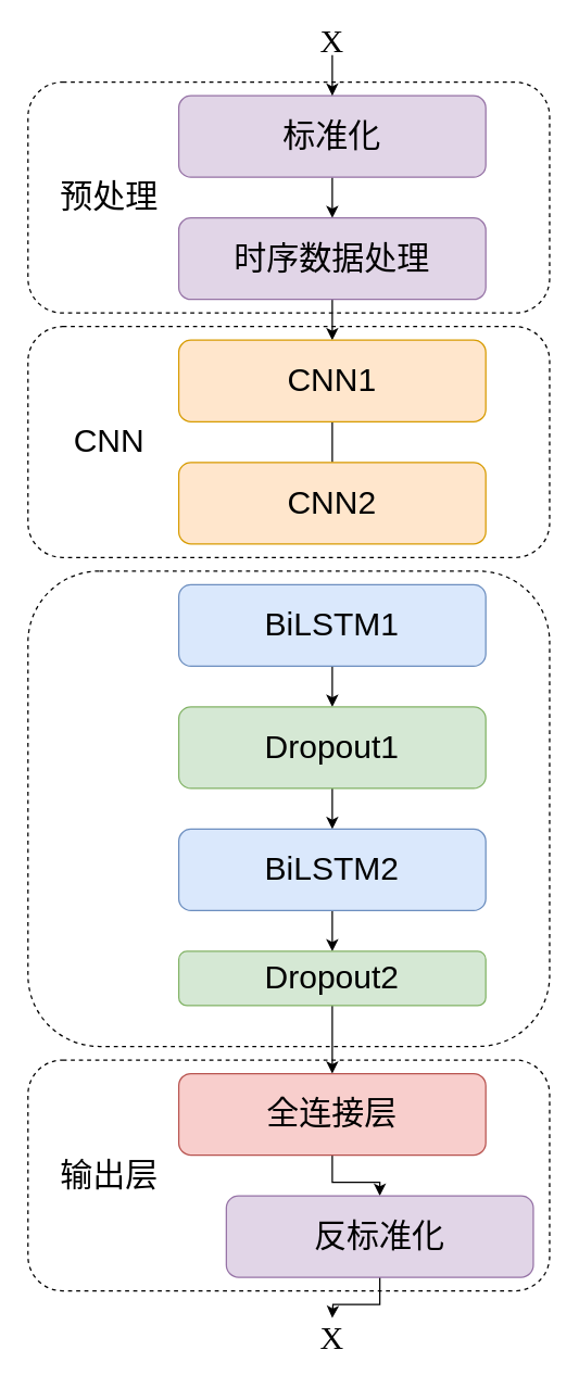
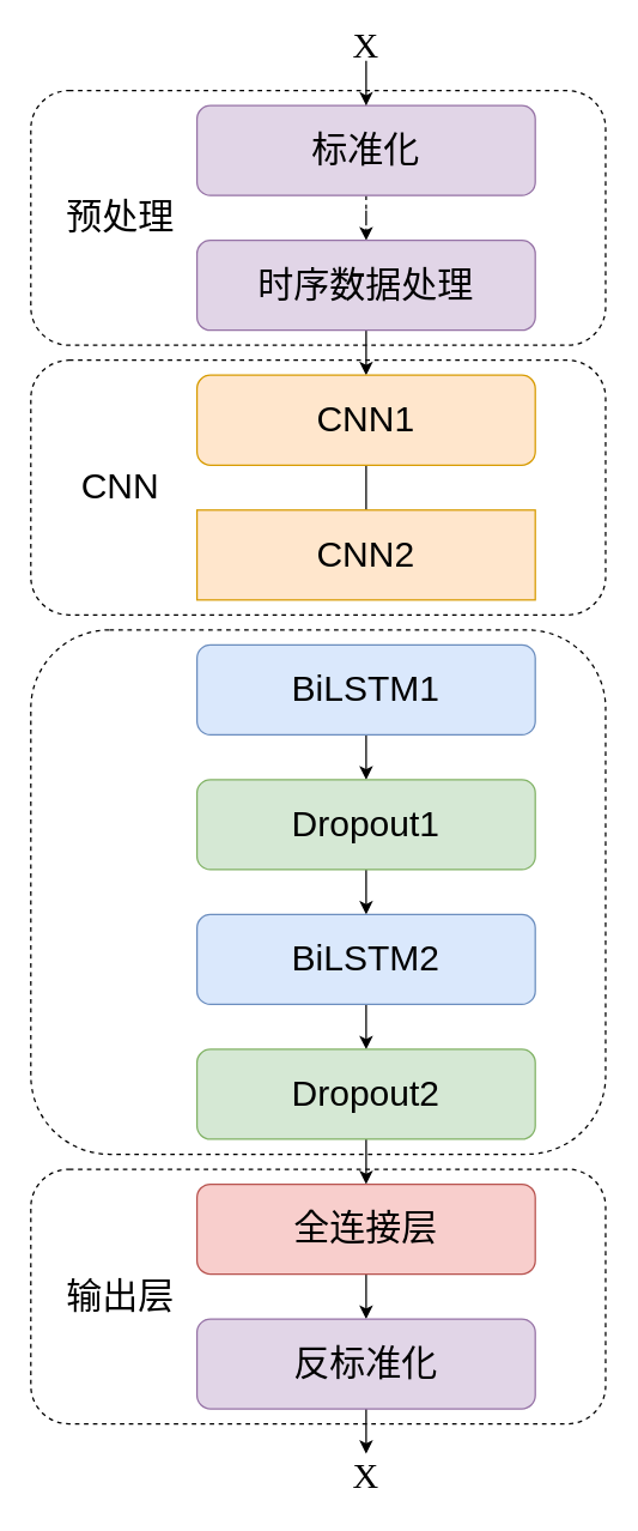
- <mxCell id="4" style="edgeStyle=orthogonalEdgeStyle;rounded=0;orthogonalLoop=1;jettySize=auto;html=1;exitX=0.5;exitY=1;exitDx=0;exitDy=0;" parent="1" source="5" target="7" edge="1"><mxGeometry relative="1" as="geometry" /></mxCell>
+ <mxCell id="4" style="edgeStyle=orthogonalEdgeStyle;rounded=0;orthogonalLoop=1;jettySize=auto;html=1;exitX=0.5;exitY=1;exitDx=0;exitDy=0;dashed=1;" parent="1" source="5" target="7" edge="1"><mxGeometry relative="1" as="geometry" /></mxCell>
- <mxCell id="10" value="&lt;font style=&quot;font-size: 24px;&quot;&gt;CNN2&lt;/font&gt;" style="rounded=1;whiteSpace=wrap;html=1;fillColor=#ffe6cc;strokeColor=#d79b00;" parent="1" vertex="1"><mxGeometry x="131" y="340" width="226" height="60" as="geometry" /></mxCell>
+ <mxCell id="10" value="&lt;font style=&quot;font-size: 24px;&quot;&gt;CNN2&lt;/font&gt;" style="whiteSpace=wrap;html=1;fillColor=#ffe6cc;strokeColor=#d79b00;rounded=0;" parent="1" vertex="1"><mxGeometry x="131" y="340" width="226" height="60" as="geometry" /></mxCell>
- <mxCell id="18" value="&lt;font style=&quot;font-size: 24px;&quot;&gt;Dropout2&lt;/font&gt;" style="rounded=1;whiteSpace=wrap;html=1;fillColor=#d5e8d4;strokeColor=#82b366;" parent="1" vertex="1"><mxGeometry x="131" y="700" width="226" height="40" as="geometry" /></mxCell>
+ <mxCell id="18" value="&lt;font style=&quot;font-size: 24px;&quot;&gt;Dropout2&lt;/font&gt;" style="rounded=1;whiteSpace=wrap;html=1;fillColor=#d5e8d4;strokeColor=#82b366;" parent="1" vertex="1"><mxGeometry x="131" y="700" width="226" height="60" as="geometry" /></mxCell>
- <mxCell id="22" value="&lt;font style=&quot;font-size: 24px;&quot;&gt;反标准化&lt;/font&gt;" style="rounded=1;whiteSpace=wrap;html=1;fillColor=#e1d5e7;strokeColor=#9673a6;" parent="1" vertex="1"><mxGeometry x="166" y="880" width="226" height="60" as="geometry" /></mxCell>
+ <mxCell id="22" value="&lt;font style=&quot;font-size: 24px;&quot;&gt;反标准化&lt;/font&gt;" style="rounded=1;whiteSpace=wrap;html=1;fillColor=#e1d5e7;strokeColor=#9673a6;" parent="1" vertex="1"><mxGeometry x="131" y="880" width="226" height="60" as="geometry" /></mxCell>
